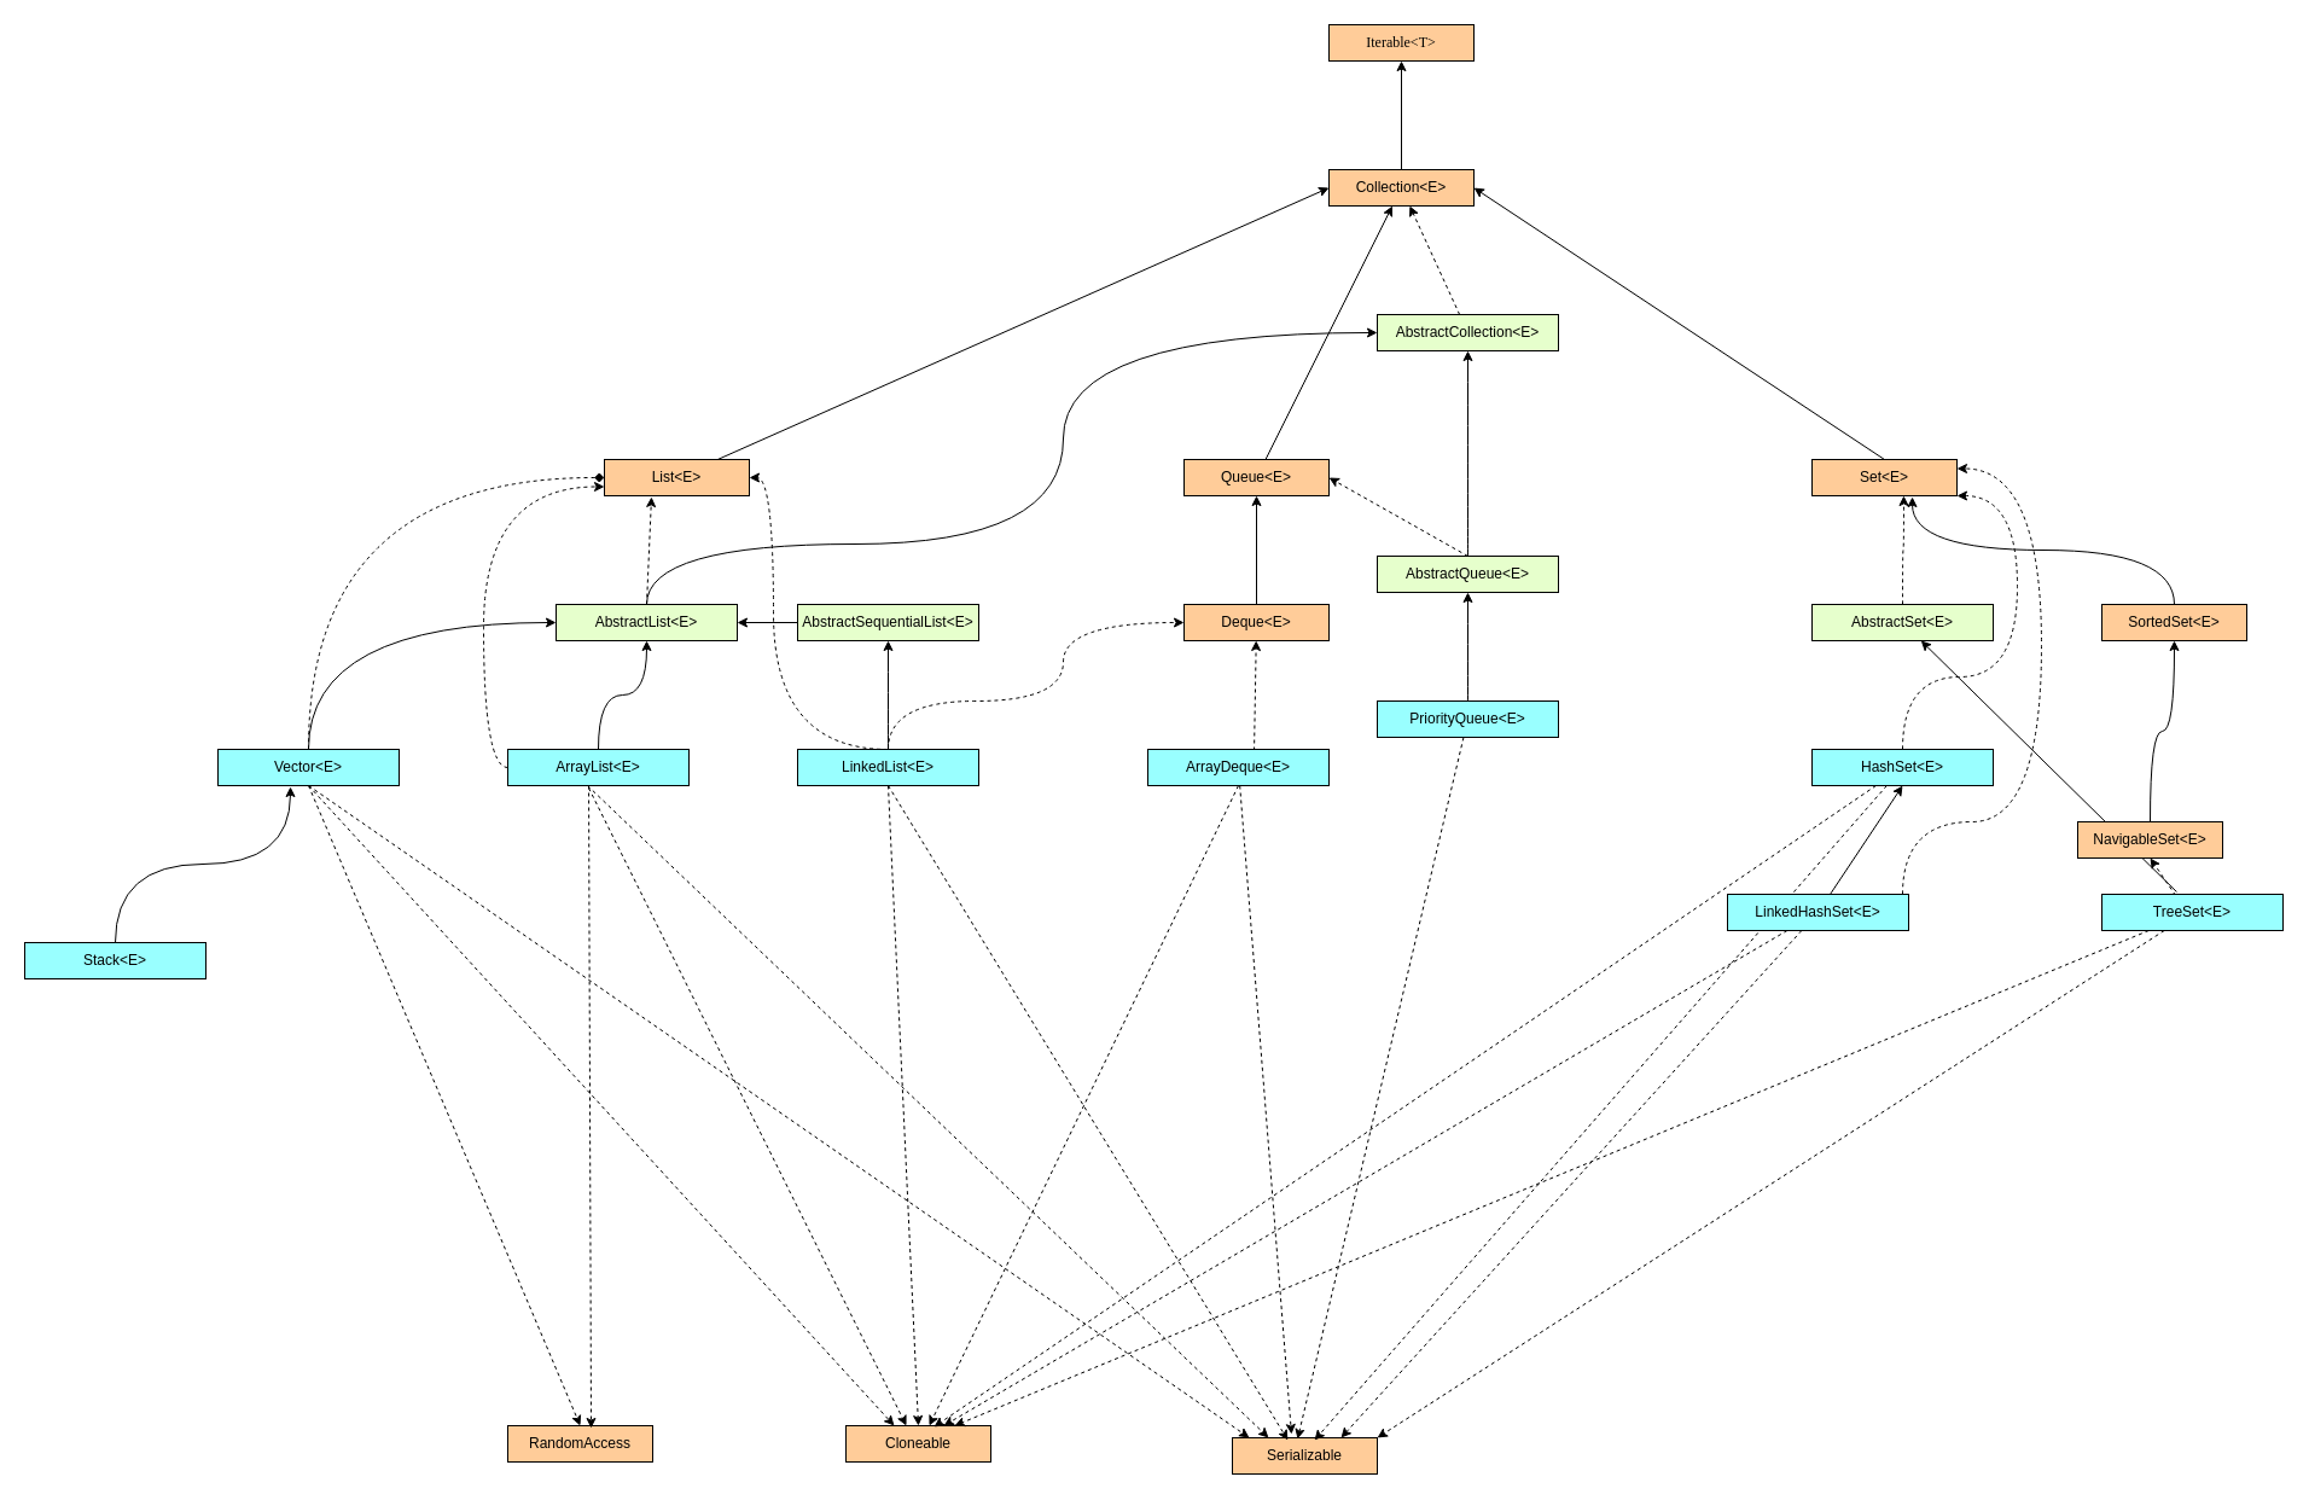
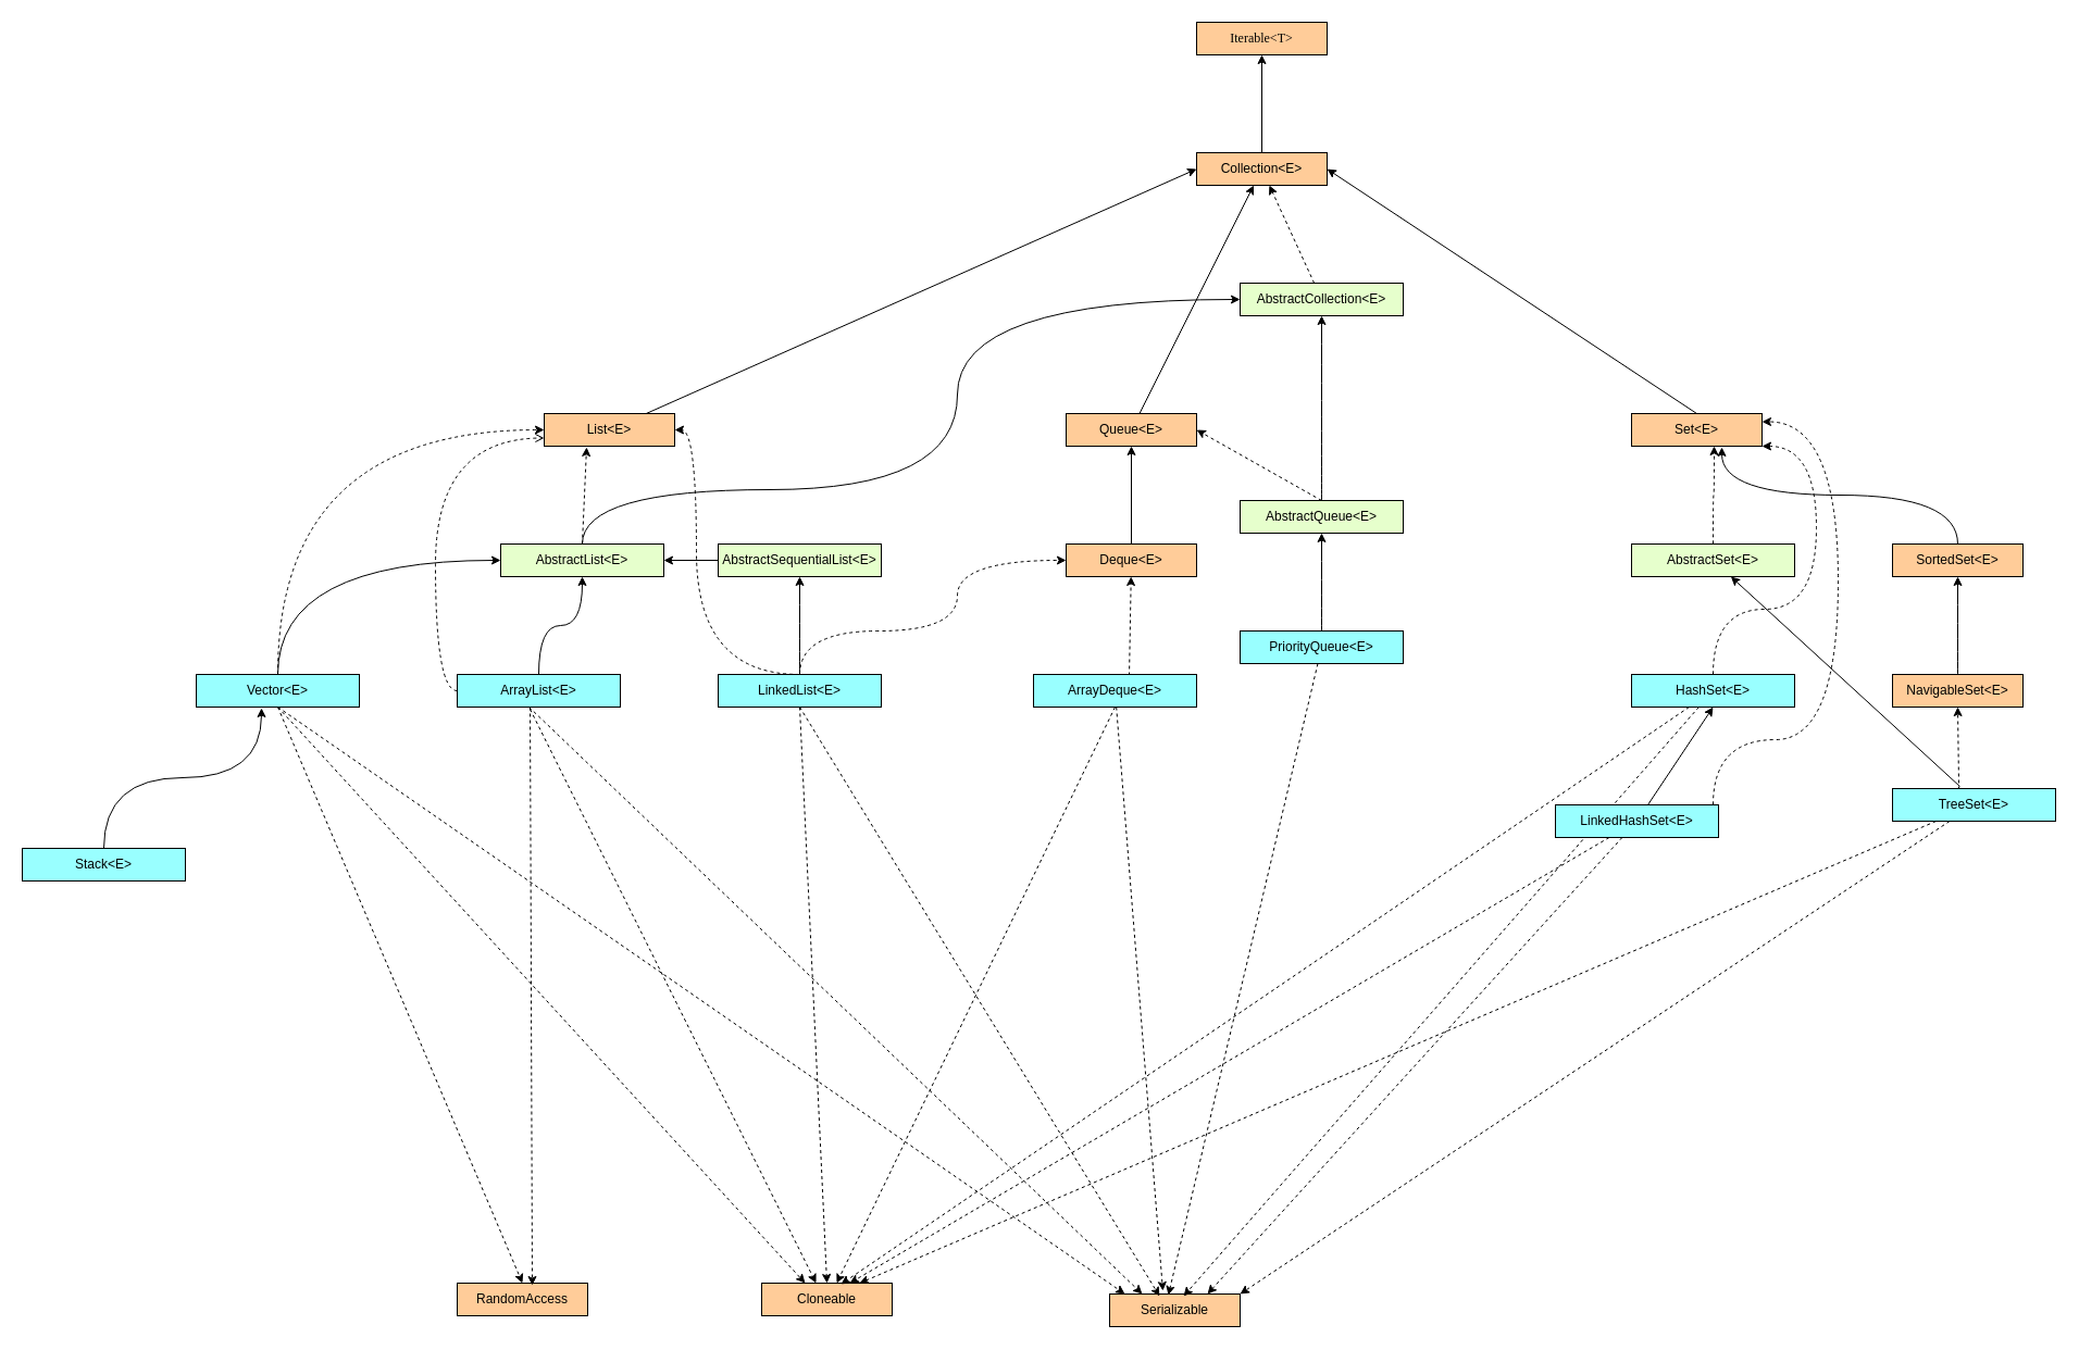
- <mxCell id="66" style="rounded=0;orthogonalLoop=1;jettySize=auto;html=1;entryX=0;entryY=0.5;entryDx=0;entryDy=0;dashed=1;exitX=0.5;exitY=0;exitDx=0;exitDy=0;edgeStyle=orthogonalEdgeStyle;curved=1;endArrow=diamond;" parent="1" source="36" target="10" edge="1"><mxGeometry relative="1" as="geometry"><mxPoint x="272.5" y="660" as="sourcePoint" /><mxPoint x="580.04" y="410.99" as="targetPoint" /></mxGeometry></mxCell>
+ <mxCell id="66" style="rounded=0;orthogonalLoop=1;jettySize=auto;html=1;entryX=0;entryY=0.5;entryDx=0;entryDy=0;dashed=1;exitX=0.5;exitY=0;exitDx=0;exitDy=0;edgeStyle=orthogonalEdgeStyle;curved=1;" parent="1" source="36" target="10" edge="1"><mxGeometry relative="1" as="geometry"><mxPoint x="272.5" y="660" as="sourcePoint" /><mxPoint x="580.04" y="410.99" as="targetPoint" /></mxGeometry></mxCell>
- <mxCell id="14" style="rounded=0;orthogonalLoop=1;jettySize=auto;html=1;exitX=0;exitY=0.5;exitDx=0;exitDy=0;dashed=1;entryX=0;entryY=0.75;entryDx=0;entryDy=0;edgeStyle=orthogonalEdgeStyle;curved=1;" parent="1" source="17" target="10" edge="1"><mxGeometry relative="1" as="geometry"><mxPoint x="640" y="370" as="targetPoint" /></mxGeometry></mxCell>
+ <mxCell id="14" style="rounded=0;orthogonalLoop=1;jettySize=auto;html=1;exitX=0;exitY=0.5;exitDx=0;exitDy=0;dashed=1;entryX=0;entryY=0.75;entryDx=0;entryDy=0;edgeStyle=orthogonalEdgeStyle;curved=1;endArrow=open;" parent="1" source="17" target="10" edge="1"><mxGeometry relative="1" as="geometry"><mxPoint x="640" y="370" as="targetPoint" /></mxGeometry></mxCell>
- <mxCell id="65" value="NavigableSet&amp;lt;E&amp;gt;" style="whiteSpace=wrap;html=1;rounded=0;fillColor=#FFCC99;" parent="1" vertex="1"><mxGeometry x="1720" y="680" width="120" height="30" as="geometry" /></mxCell>
+ <mxCell id="65" value="NavigableSet&amp;lt;E&amp;gt;" style="whiteSpace=wrap;html=1;rounded=0;fillColor=#FFCC99;" parent="1" vertex="1"><mxGeometry x="1740" y="620" width="120" height="30" as="geometry" /></mxCell>
- <mxCell id="62" value="TreeSet&amp;lt;E&amp;gt;" style="whiteSpace=wrap;html=1;rounded=0;fillColor=#99FFFF;" parent="1" vertex="1"><mxGeometry x="1740" y="740" width="150" height="30" as="geometry" /></mxCell>
+ <mxCell id="62" value="TreeSet&amp;lt;E&amp;gt;" style="whiteSpace=wrap;html=1;rounded=0;fillColor=#99FFFF;" parent="1" vertex="1"><mxGeometry x="1740" y="725" width="150" height="30" as="geometry" /></mxCell>
